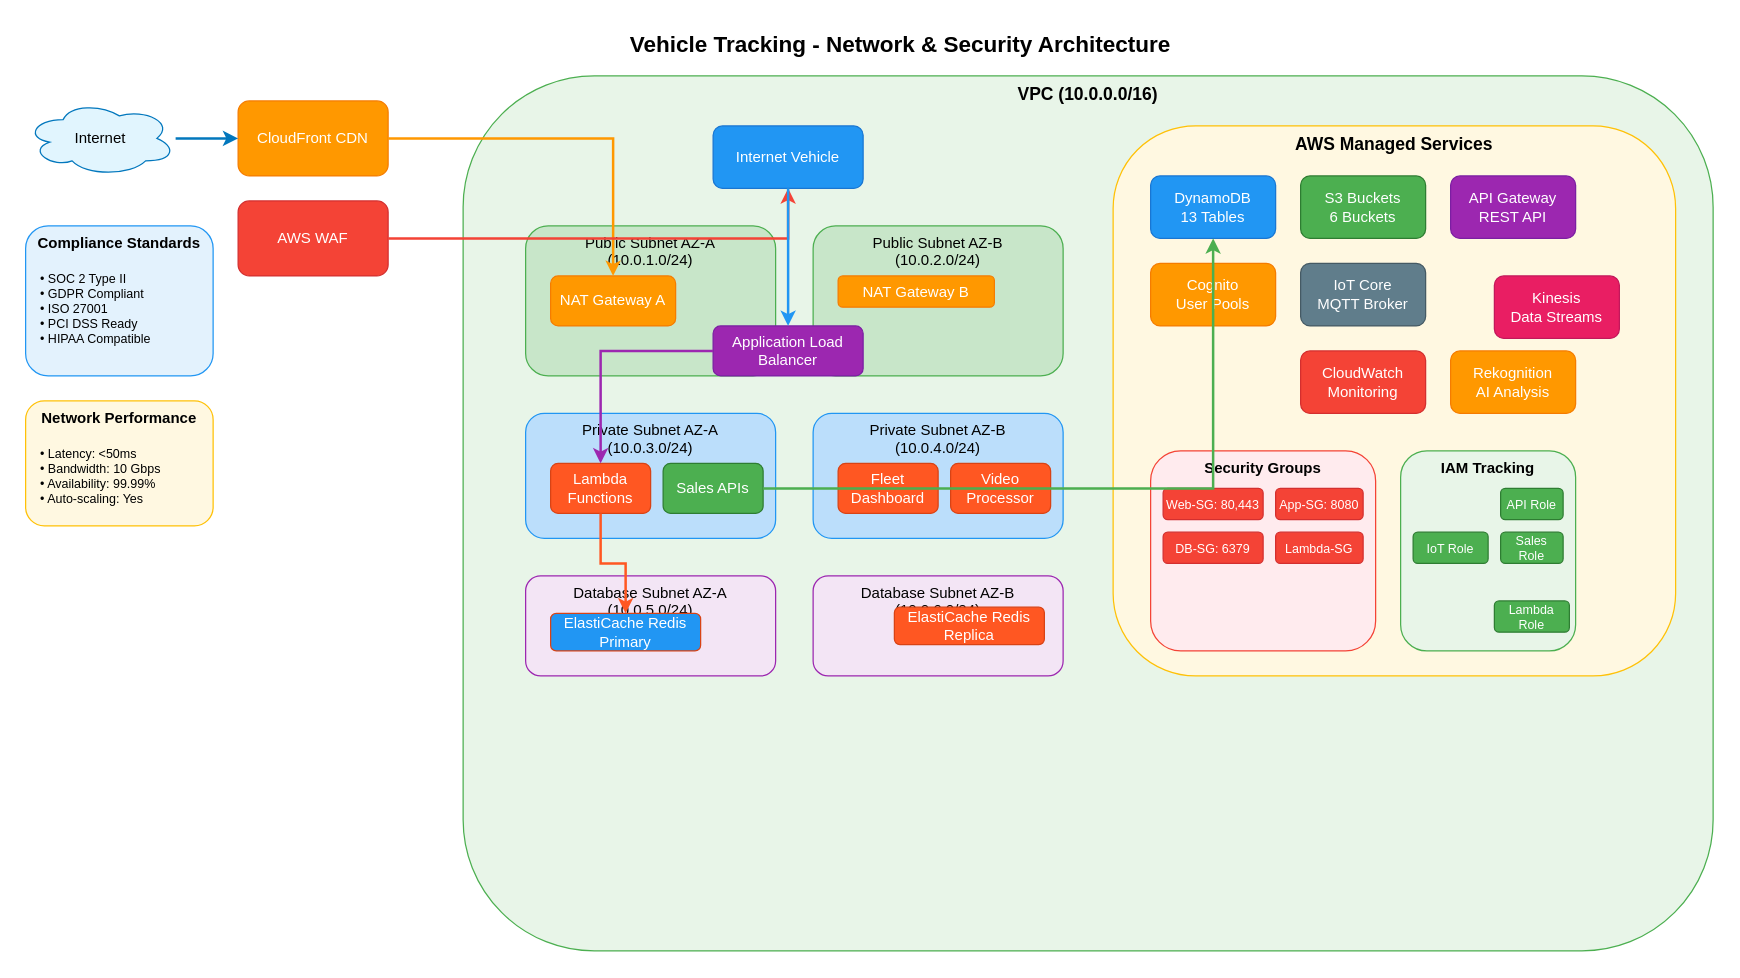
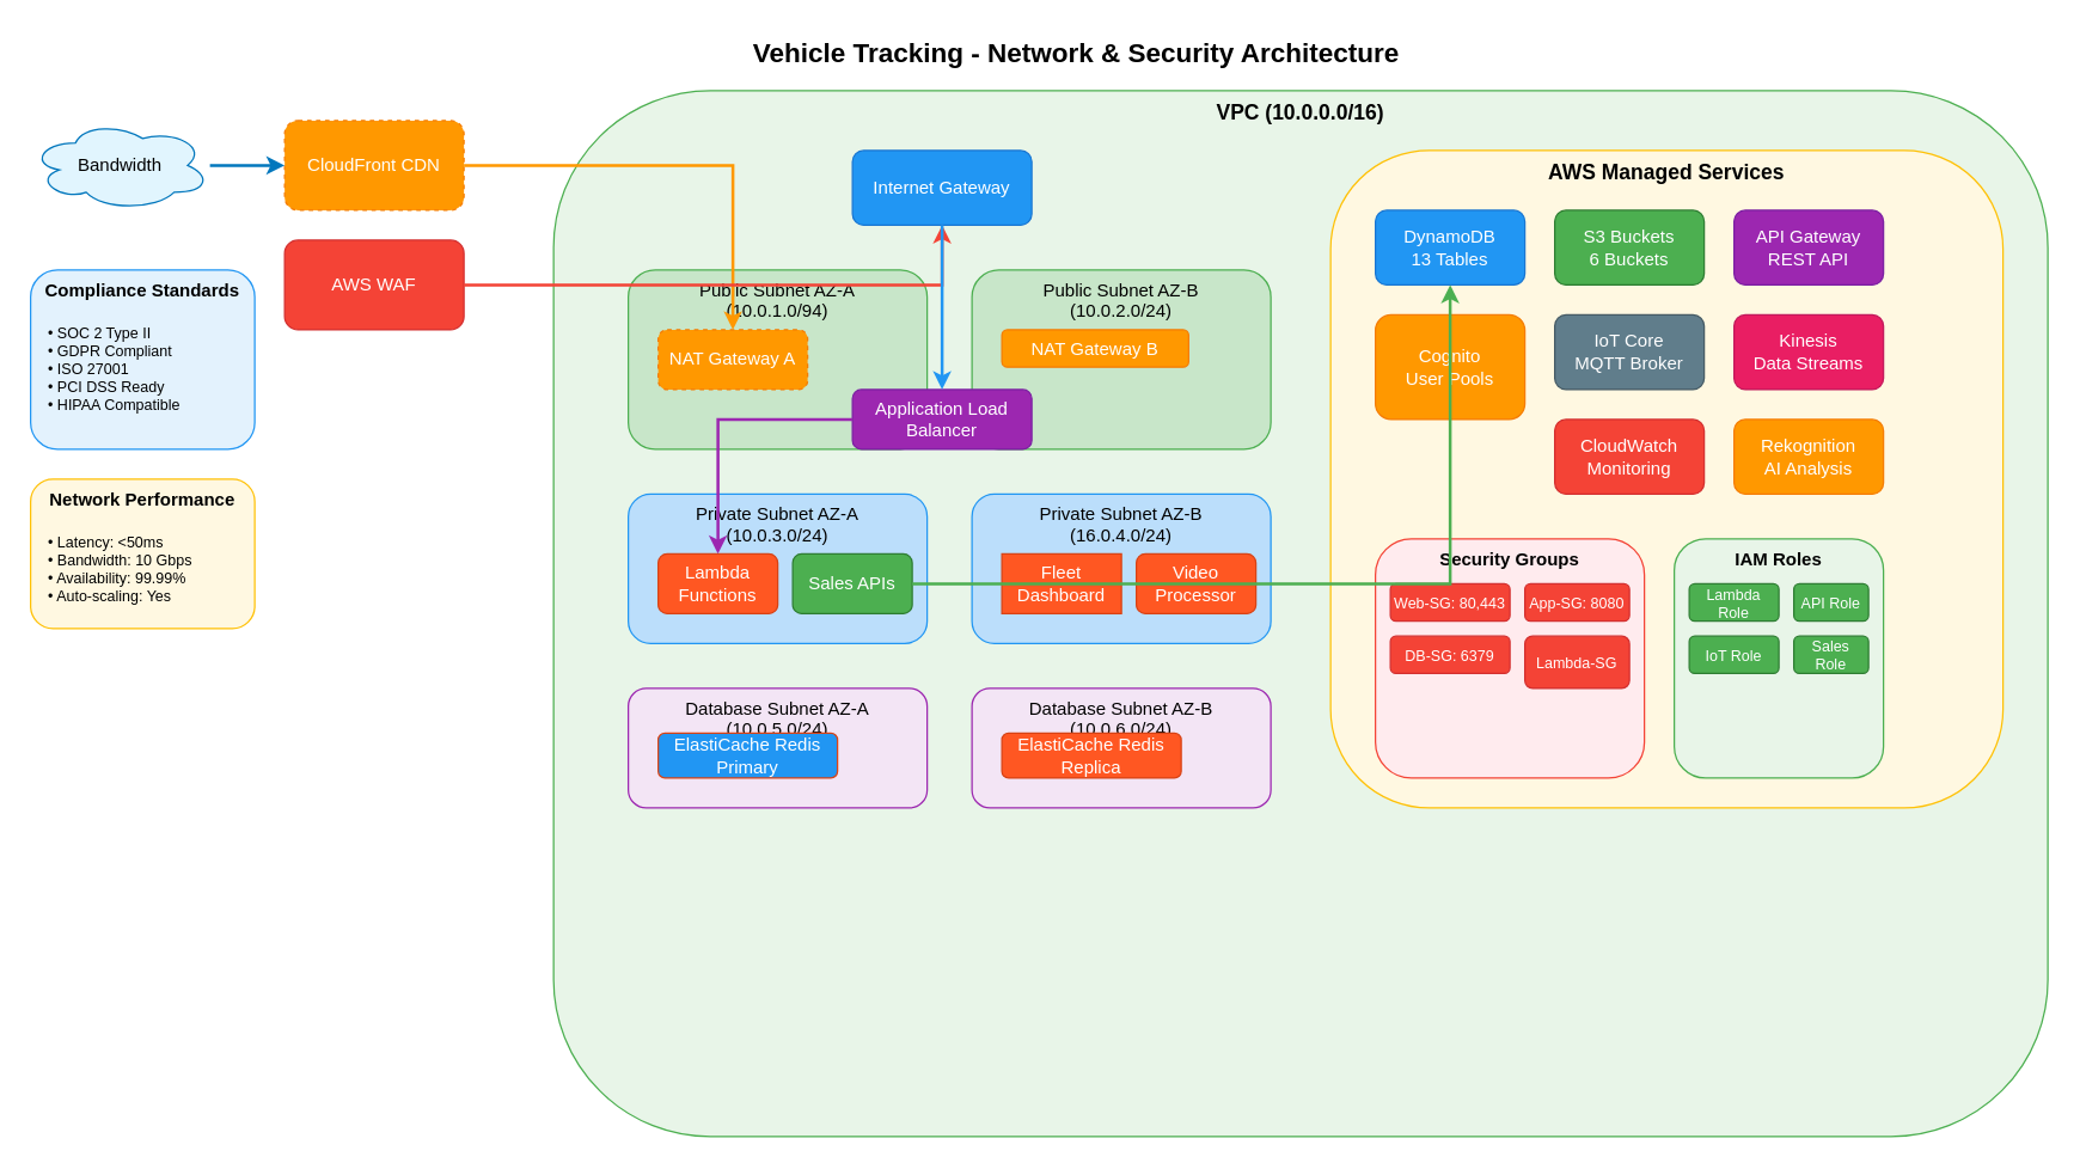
- <mxCell id="3" value="Internet" style="ellipse;shape=cloud;whiteSpace=wrap;html=1;fillColor=#E1F5FE;strokeColor=#0277BD;" vertex="1" parent="1"><mxGeometry x="20" y="80" width="120" height="60" as="geometry" /></mxCell>
+ <mxCell id="3" value="Bandwidth" style="ellipse;shape=cloud;whiteSpace=wrap;html=1;fillColor=#E1F5FE;strokeColor=#0277BD;" vertex="1" parent="1"><mxGeometry x="20" y="80" width="120" height="60" as="geometry" /></mxCell>
- <mxCell id="4" value="CloudFront CDN" style="rounded=1;whiteSpace=wrap;html=1;fillColor=#FF9800;strokeColor=#F57C00;fontColor=white;" vertex="1" parent="1"><mxGeometry x="190" y="80" width="120" height="60" as="geometry" /></mxCell>
+ <mxCell id="4" value="CloudFront CDN" style="rounded=1;whiteSpace=wrap;html=1;fillColor=#FF9800;strokeColor=#F57C00;fontColor=white;dashed=1;" vertex="1" parent="1"><mxGeometry x="190" y="80" width="120" height="60" as="geometry" /></mxCell>
- <mxCell id="7" value="Internet Vehicle" style="rounded=1;whiteSpace=wrap;html=1;fillColor=#2196F3;strokeColor=#1976D2;fontColor=white;" vertex="1" parent="1"><mxGeometry x="570" y="100" width="120" height="50" as="geometry" /></mxCell>
+ <mxCell id="7" value="Internet Gateway" style="rounded=1;whiteSpace=wrap;html=1;fillColor=#2196F3;strokeColor=#1976D2;fontColor=white;" vertex="1" parent="1"><mxGeometry x="570" y="100" width="120" height="50" as="geometry" /></mxCell>
- <mxCell id="8" value="Public Subnet AZ-A&#10;(10.0.1.0/24)" style="rounded=1;whiteSpace=wrap;html=1;fillColor=#C8E6C9;strokeColor=#4CAF50;verticalAlign=top;" vertex="1" parent="1"><mxGeometry x="420" y="180" width="200" height="120" as="geometry" /></mxCell>
+ <mxCell id="8" value="Public Subnet AZ-A&#10;(10.0.1.0/94)" style="rounded=1;whiteSpace=wrap;html=1;fillColor=#C8E6C9;strokeColor=#4CAF50;verticalAlign=top;" vertex="1" parent="1"><mxGeometry x="420" y="180" width="200" height="120" as="geometry" /></mxCell>
- <mxCell id="27" value="Cognito&#10;User Pools" style="rounded=1;whiteSpace=wrap;html=1;fillColor=#FF9800;strokeColor=#F57C00;fontColor=white;" vertex="1" parent="1"><mxGeometry x="920" y="210" width="100" height="50" as="geometry" /></mxCell>
+ <mxCell id="27" value="Cognito&#10;User Pools" style="rounded=1;whiteSpace=wrap;html=1;fillColor=#FF9800;strokeColor=#F57C00;fontColor=white;" vertex="1" parent="1"><mxGeometry x="920" y="210" width="100" height="70" as="geometry" /></mxCell>
- <mxCell id="10" value="NAT Gateway A" style="rounded=1;whiteSpace=wrap;html=1;fillColor=#FF9800;strokeColor=#F57C00;fontColor=white;" vertex="1" parent="1"><mxGeometry x="440" y="220" width="100" height="40" as="geometry" /></mxCell>
+ <mxCell id="10" value="NAT Gateway A" style="rounded=1;whiteSpace=wrap;html=1;fillColor=#FF9800;strokeColor=#F57C00;fontColor=white;dashed=1;" vertex="1" parent="1"><mxGeometry x="440" y="220" width="100" height="40" as="geometry" /></mxCell>
- <mxCell id="29" value="Kinesis&#10;Data Streams" style="rounded=1;whiteSpace=wrap;html=1;fillColor=#E91E63;strokeColor=#C2185B;fontColor=white;" vertex="1" parent="1"><mxGeometry x="1195" y="220" width="100" height="50" as="geometry" /></mxCell>
+ <mxCell id="29" value="Kinesis&#10;Data Streams" style="rounded=1;whiteSpace=wrap;html=1;fillColor=#E91E63;strokeColor=#C2185B;fontColor=white;" vertex="1" parent="1"><mxGeometry x="1160" y="210" width="100" height="50" as="geometry" /></mxCell>
- <mxCell id="14" value="Private Subnet AZ-B&#10;(10.0.4.0/24)" style="rounded=1;whiteSpace=wrap;html=1;fillColor=#BBDEFB;strokeColor=#2196F3;verticalAlign=top;" vertex="1" parent="1"><mxGeometry x="650" y="330" width="200" height="100" as="geometry" /></mxCell>
+ <mxCell id="14" value="Private Subnet AZ-B&#10;(16.0.4.0/24)" style="rounded=1;whiteSpace=wrap;html=1;fillColor=#BBDEFB;strokeColor=#2196F3;verticalAlign=top;" vertex="1" parent="1"><mxGeometry x="650" y="330" width="200" height="100" as="geometry" /></mxCell>
- <mxCell id="37" value="IAM Tracking" style="rounded=1;whiteSpace=wrap;html=1;fillColor=#E8F5E8;strokeColor=#4CAF50;verticalAlign=top;fontSize=12;fontStyle=1;" vertex="1" parent="1"><mxGeometry x="1120" y="360" width="140" height="160" as="geometry" /></mxCell>
+ <mxCell id="37" value="IAM Roles" style="rounded=1;whiteSpace=wrap;html=1;fillColor=#E8F5E8;strokeColor=#4CAF50;verticalAlign=top;fontSize=12;fontStyle=1;" vertex="1" parent="1"><mxGeometry x="1120" y="360" width="140" height="160" as="geometry" /></mxCell>
- <mxCell id="17" value="Fleet Dashboard" style="rounded=1;whiteSpace=wrap;html=1;fillColor=#FF5722;strokeColor=#D84315;fontColor=white;" vertex="1" parent="1"><mxGeometry x="670" y="370" width="80" height="40" as="geometry" /></mxCell>
+ <mxCell id="17" value="Fleet Dashboard" style="whiteSpace=wrap;html=1;fillColor=#FF5722;strokeColor=#D84315;fontColor=white;rounded=0;" vertex="1" parent="1"><mxGeometry x="670" y="370" width="80" height="40" as="geometry" /></mxCell>
- <mxCell id="36" value="Lambda-SG" style="rounded=1;whiteSpace=wrap;html=1;fillColor=#F44336;strokeColor=#D32F2F;fontColor=white;fontSize=10;" vertex="1" parent="1"><mxGeometry x="1020" y="425" width="70" height="25" as="geometry" /></mxCell>
+ <mxCell id="36" value="Lambda-SG" style="rounded=1;whiteSpace=wrap;html=1;fillColor=#F44336;strokeColor=#D32F2F;fontColor=white;fontSize=10;" vertex="1" parent="1"><mxGeometry x="1020" y="425" width="70" height="35" as="geometry" /></mxCell>
- <mxCell id="51" style="edgeStyle=orthogonalEdgeStyle;rounded=0;orthogonalLoop=1;jettySize=auto;html=1;strokeWidth=2;strokeColor=#FF5722;" edge="1" parent="1" source="15" target="21"><mxGeometry relative="1" as="geometry" /></mxCell>
- <mxCell id="38" value="Lambda Role" style="rounded=1;whiteSpace=wrap;html=1;fillColor=#4CAF50;strokeColor=#2E7D32;fontColor=white;fontSize=10;" vertex="1" parent="1"><mxGeometry x="1195" y="480" width="60" height="25" as="geometry" /></mxCell>
+ <mxCell id="38" value="Lambda Role" style="rounded=1;whiteSpace=wrap;html=1;fillColor=#4CAF50;strokeColor=#2E7D32;fontColor=white;fontSize=10;" vertex="1" parent="1"><mxGeometry x="1130" y="390" width="60" height="25" as="geometry" /></mxCell>
- <mxCell id="22" value="ElastiCache Redis Replica" style="rounded=1;whiteSpace=wrap;html=1;fillColor=#FF5722;strokeColor=#D84315;fontColor=white;" vertex="1" parent="1"><mxGeometry x="715" y="485" width="120" height="30" as="geometry" /></mxCell>
+ <mxCell id="22" value="ElastiCache Redis Replica" style="rounded=1;whiteSpace=wrap;html=1;fillColor=#FF5722;strokeColor=#D84315;fontColor=white;" vertex="1" parent="1"><mxGeometry x="670" y="490" width="120" height="30" as="geometry" /></mxCell>
